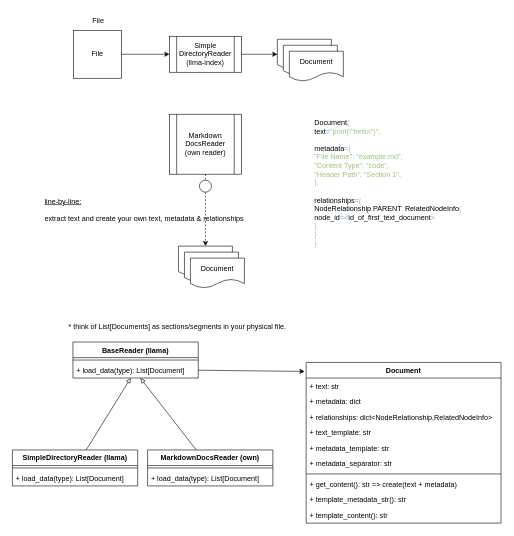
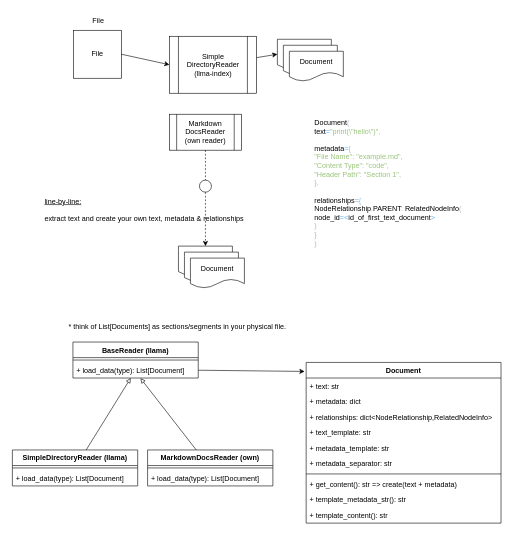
- <mxCell id="5" value="Simple&lt;br&gt;DirectoryReader&lt;br&gt;(llma-index)" style="shape=process;whiteSpace=wrap;html=1;backgroundOutline=1;" vertex="1" parent="1"><mxGeometry x="282" y="60" width="120" height="60" as="geometry" /></mxCell>
+ <mxCell id="5" value="Simple&lt;br&gt;DirectoryReader&lt;br&gt;(llma-index)" style="shape=process;whiteSpace=wrap;html=1;backgroundOutline=1;" vertex="1" parent="1"><mxGeometry x="282" y="60" width="145" height="95" as="geometry" /></mxCell>
- <mxCell id="11" value="Markdown&lt;br&gt;DocsReader&lt;br&gt;(own reader)" style="shape=process;whiteSpace=wrap;html=1;backgroundOutline=1;" vertex="1" parent="1"><mxGeometry x="282" y="190" width="120" height="100" as="geometry" /></mxCell>
+ <mxCell id="11" value="Markdown&lt;br&gt;DocsReader&lt;br&gt;(own reader)" style="shape=process;whiteSpace=wrap;html=1;backgroundOutline=1;" vertex="1" parent="1"><mxGeometry x="282" y="190" width="120" height="60" as="geometry" /></mxCell>
